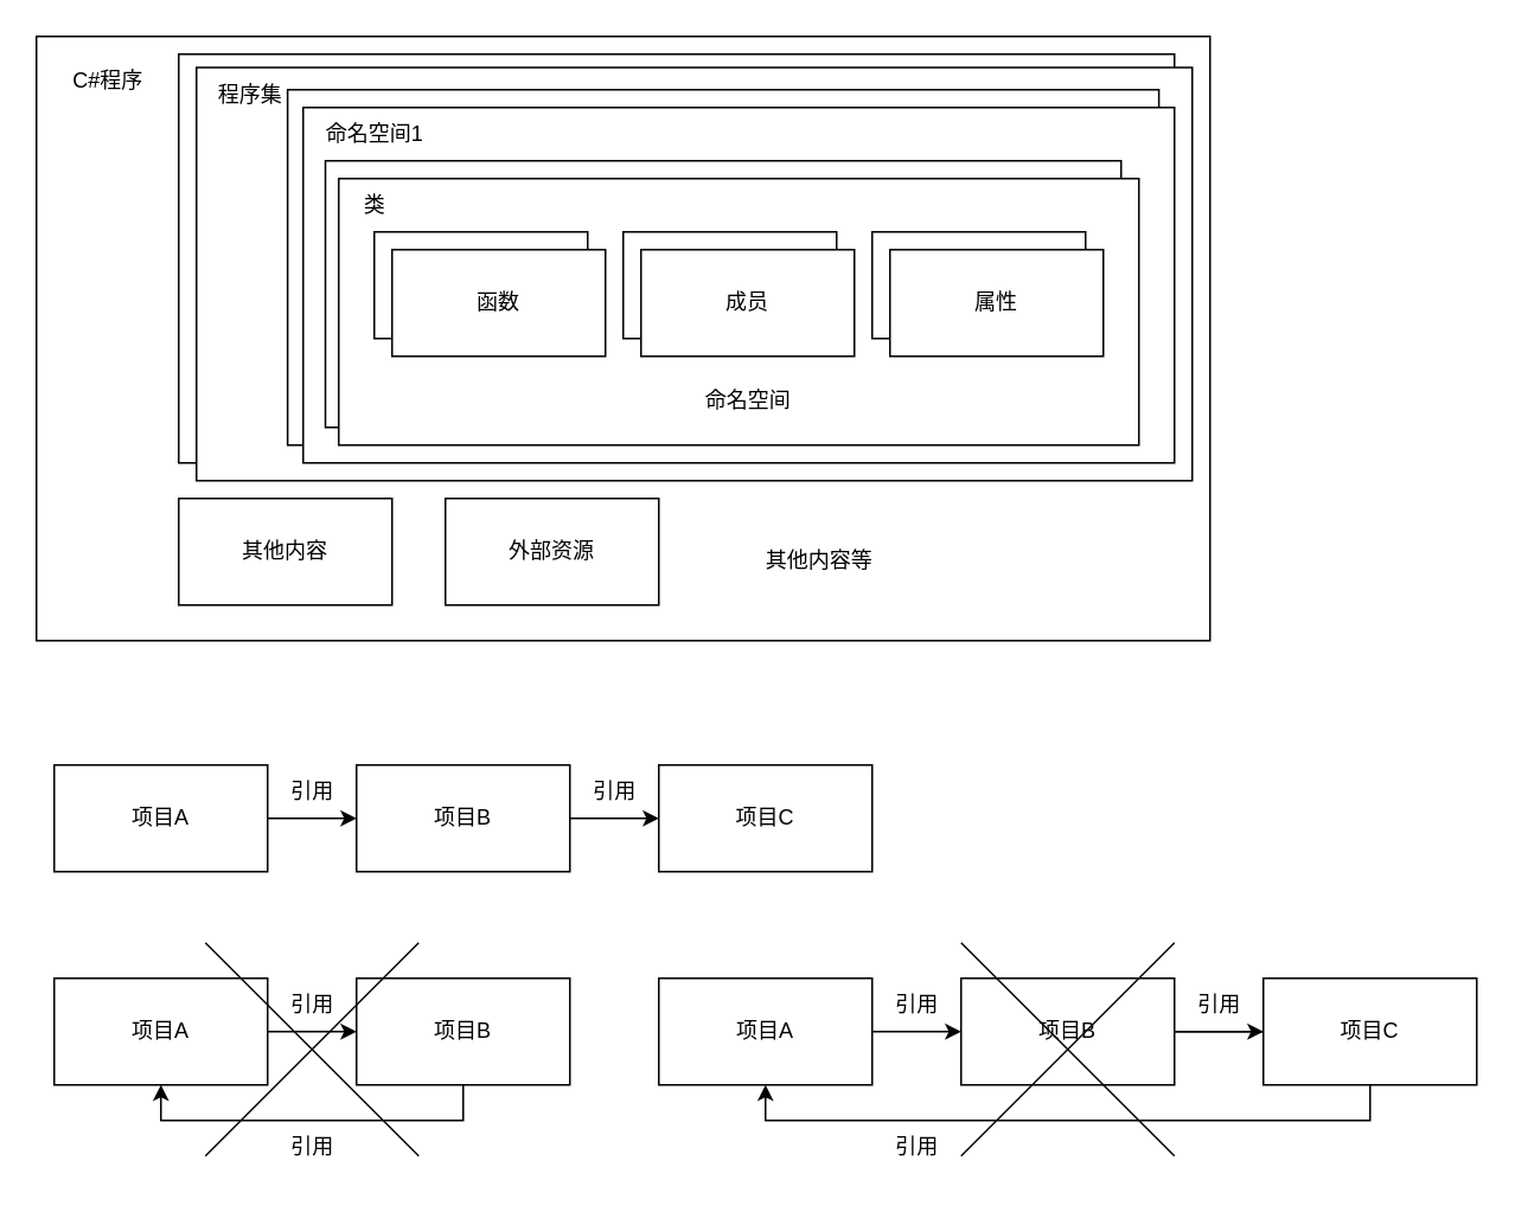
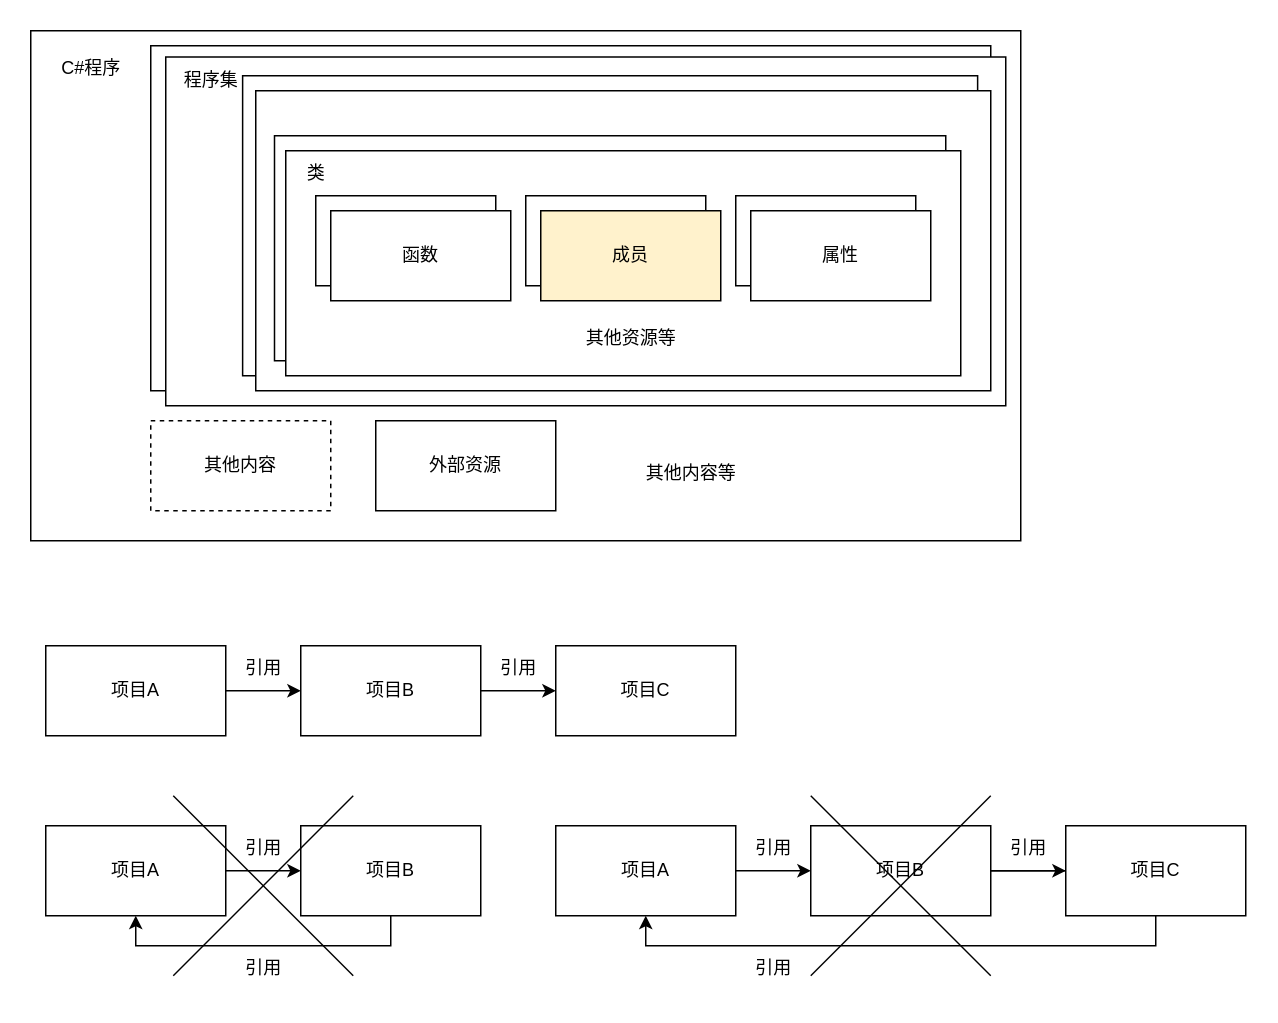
- <mxCell id="8" value="命名空间1" style="text;html=1;align=center;verticalAlign=middle;resizable=0;points=[];autosize=1;strokeColor=none;fillColor=none;" vertex="1" parent="1"><mxGeometry x="170" y="60" width="80" height="30" as="geometry" /></mxCell>
- <mxCell id="15" value="成员" style="whiteSpace=wrap;html=1;" vertex="1" parent="1"><mxGeometry x="360" y="140" width="120" height="60" as="geometry" /></mxCell>
+ <mxCell id="15" value="成员" style="whiteSpace=wrap;html=1;fillColor=#fff2cc;" vertex="1" parent="1"><mxGeometry x="360" y="140" width="120" height="60" as="geometry" /></mxCell>
- <mxCell id="18" value="命名空间" style="text;html=1;align=center;verticalAlign=middle;resizable=0;points=[];autosize=1;strokeColor=none;fillColor=none;" vertex="1" parent="1"><mxGeometry x="380" y="210" width="80" height="30" as="geometry" /></mxCell>
+ <mxCell id="18" value="其他资源等" style="text;html=1;align=center;verticalAlign=middle;resizable=0;points=[];autosize=1;strokeColor=none;fillColor=none;" vertex="1" parent="1"><mxGeometry x="380" y="210" width="80" height="30" as="geometry" /></mxCell>
- <mxCell id="20" value="其他内容" style="rounded=0;whiteSpace=wrap;html=1;" vertex="1" parent="1"><mxGeometry x="100" y="280" width="120" height="60" as="geometry" /></mxCell>
+ <mxCell id="20" value="其他内容" style="rounded=0;whiteSpace=wrap;html=1;dashed=1;" vertex="1" parent="1"><mxGeometry x="100" y="280" width="120" height="60" as="geometry" /></mxCell>
